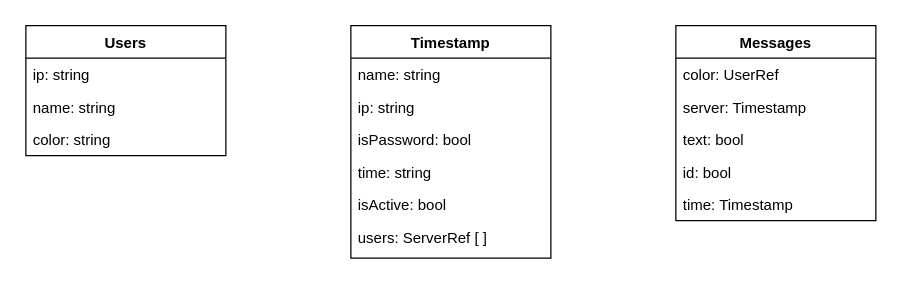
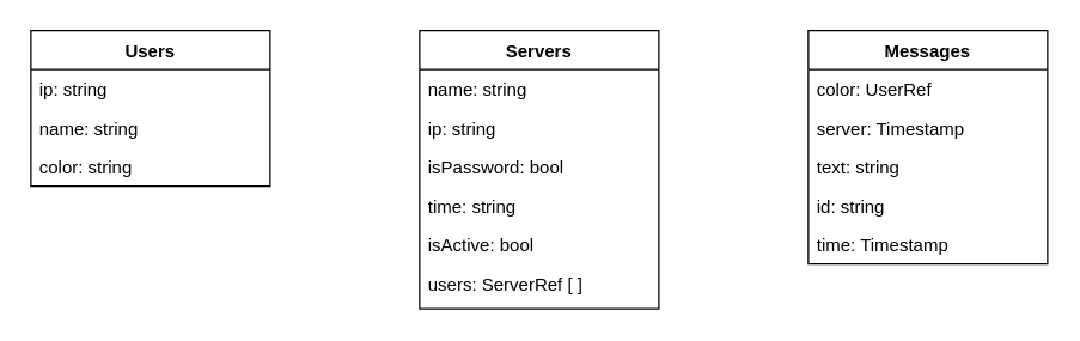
- <mxCell id="6" value="Timestamp" style="swimlane;fontStyle=1;align=center;verticalAlign=top;childLayout=stackLayout;horizontal=1;startSize=26;horizontalStack=0;resizeParent=1;resizeParentMax=0;resizeLast=0;collapsible=1;marginBottom=0;whiteSpace=wrap;html=1;" parent="1" vertex="1"><mxGeometry x="280" y="20" width="160" height="186" as="geometry" /></mxCell>
+ <mxCell id="6" value="Servers" style="swimlane;fontStyle=1;align=center;verticalAlign=top;childLayout=stackLayout;horizontal=1;startSize=26;horizontalStack=0;resizeParent=1;resizeParentMax=0;resizeLast=0;collapsible=1;marginBottom=0;whiteSpace=wrap;html=1;" parent="1" vertex="1"><mxGeometry x="280" y="20" width="160" height="186" as="geometry" /></mxCell>
- <mxCell id="16" value="text: bool" style="text;strokeColor=none;fillColor=none;align=left;verticalAlign=top;spacingLeft=4;spacingRight=4;overflow=hidden;rotatable=0;points=[[0,0.5],[1,0.5]];portConstraint=eastwest;whiteSpace=wrap;html=1;" parent="13" vertex="1"><mxGeometry y="78" width="160" height="26" as="geometry" /></mxCell>
+ <mxCell id="16" value="text: string" style="text;strokeColor=none;fillColor=none;align=left;verticalAlign=top;spacingLeft=4;spacingRight=4;overflow=hidden;rotatable=0;points=[[0,0.5],[1,0.5]];portConstraint=eastwest;whiteSpace=wrap;html=1;" parent="13" vertex="1"><mxGeometry y="78" width="160" height="26" as="geometry" /></mxCell>
- <mxCell id="17" value="id: bool" style="text;strokeColor=none;fillColor=none;align=left;verticalAlign=top;spacingLeft=4;spacingRight=4;overflow=hidden;rotatable=0;points=[[0,0.5],[1,0.5]];portConstraint=eastwest;whiteSpace=wrap;html=1;" parent="13" vertex="1"><mxGeometry y="104" width="160" height="26" as="geometry" /></mxCell>
+ <mxCell id="17" value="id: string" style="text;strokeColor=none;fillColor=none;align=left;verticalAlign=top;spacingLeft=4;spacingRight=4;overflow=hidden;rotatable=0;points=[[0,0.5],[1,0.5]];portConstraint=eastwest;whiteSpace=wrap;html=1;" parent="13" vertex="1"><mxGeometry y="104" width="160" height="26" as="geometry" /></mxCell>
